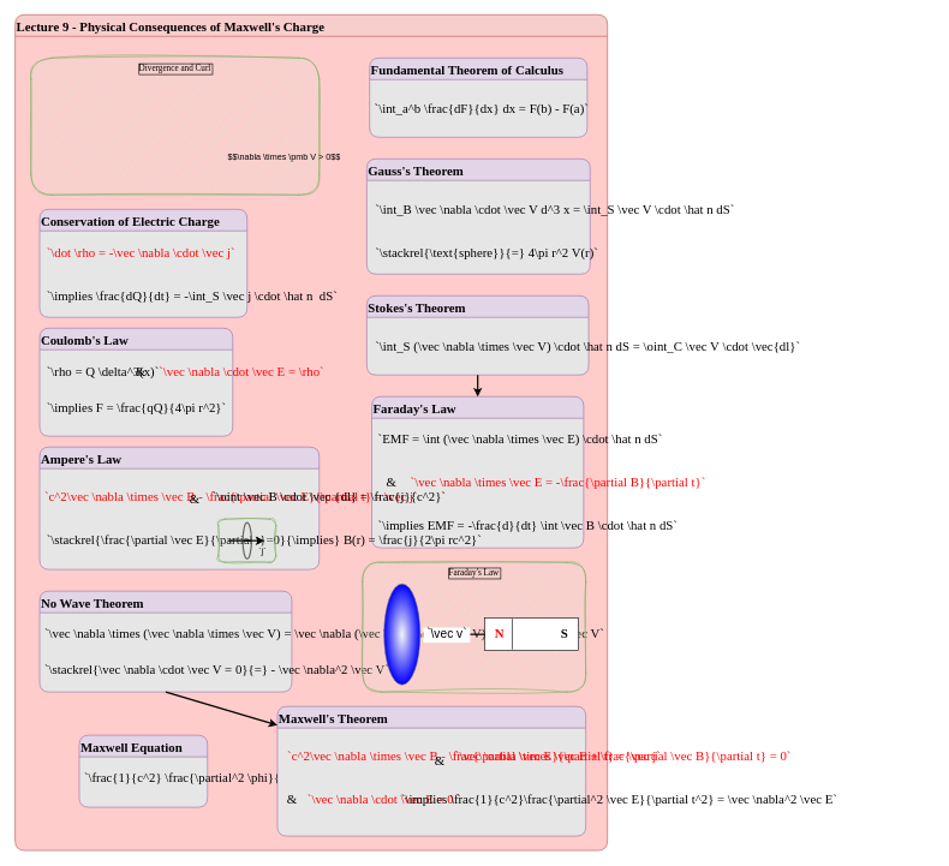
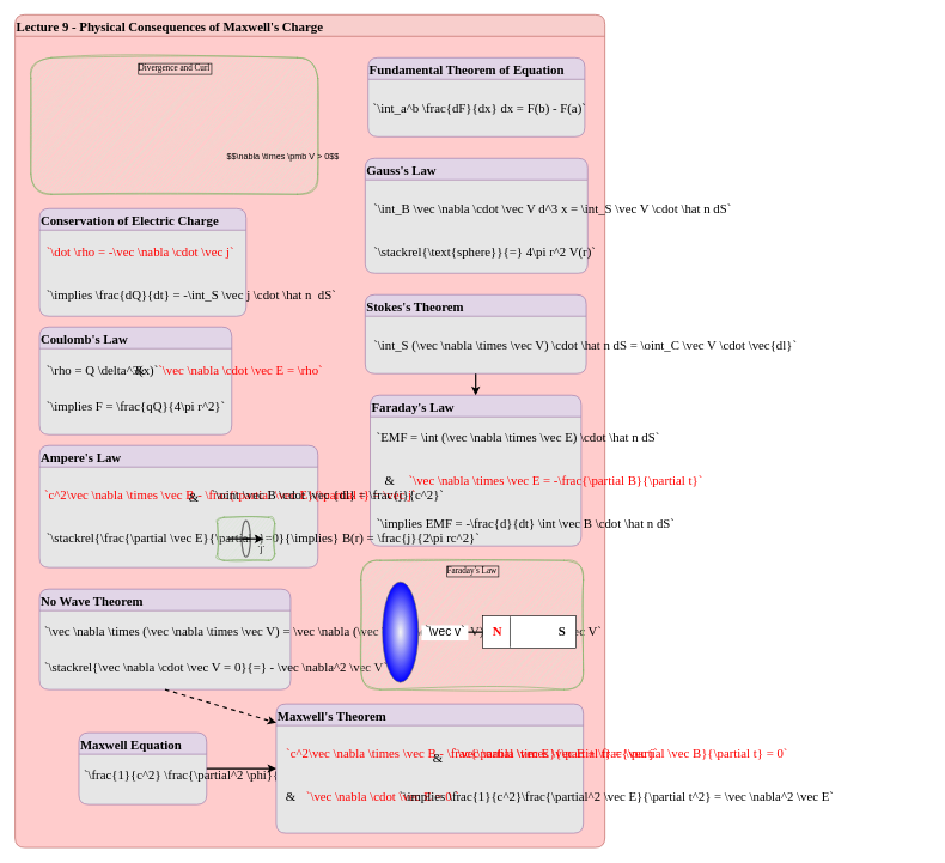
- <mxCell id="4" value="Fundamental Theorem of Calculus" style="swimlane;fontFamily=Comic Sans MS;fontSize=18;align=left;fillColor=#e1d5e7;strokeColor=#9673a6;fillStyle=auto;rounded=1;startSize=30;swimlaneFillColor=#E6E6E6;collapsible=0;enumerate=0;comic=0;moveCells=0;fixedWidth=1;resizable=1;movableLabel=0;backgroundOutline=0;container=1;autosize=0;" vertex="1" parent="1"><mxGeometry x="512" y="80" width="302" height="110" as="geometry"><mxRectangle x="40" y="150" width="250" height="40" as="alternateBounds" /></mxGeometry></mxCell>
+ <mxCell id="4" value="Fundamental Theorem of Equation" style="swimlane;fontFamily=Comic Sans MS;fontSize=18;align=left;fillColor=#e1d5e7;strokeColor=#9673a6;fillStyle=auto;rounded=1;startSize=30;swimlaneFillColor=#E6E6E6;collapsible=0;enumerate=0;comic=0;moveCells=0;fixedWidth=1;resizable=1;movableLabel=0;backgroundOutline=0;container=1;autosize=0;" vertex="1" parent="1"><mxGeometry x="512" y="80" width="302" height="110" as="geometry"><mxRectangle x="40" y="150" width="250" height="40" as="alternateBounds" /></mxGeometry></mxCell>
- <mxCell id="6" value="Gauss's Theorem" style="swimlane;fontFamily=Comic Sans MS;fontSize=18;align=left;fillColor=#e1d5e7;strokeColor=#9673a6;fillStyle=auto;rounded=1;startSize=30;swimlaneFillColor=#E6E6E6;collapsible=0;enumerate=0;comic=0;moveCells=0;fixedWidth=1;resizable=1;movableLabel=0;backgroundOutline=0;container=1;autosize=0;" vertex="1" parent="1"><mxGeometry x="508" y="220" width="310" height="160" as="geometry"><mxRectangle x="40" y="150" width="250" height="40" as="alternateBounds" /></mxGeometry></mxCell>
+ <mxCell id="6" value="Gauss's Law" style="swimlane;fontFamily=Comic Sans MS;fontSize=18;align=left;fillColor=#e1d5e7;strokeColor=#9673a6;fillStyle=auto;rounded=1;startSize=30;swimlaneFillColor=#E6E6E6;collapsible=0;enumerate=0;comic=0;moveCells=0;fixedWidth=1;resizable=1;movableLabel=0;backgroundOutline=0;container=1;autosize=0;" vertex="1" parent="1"><mxGeometry x="508" y="220" width="310" height="160" as="geometry"><mxRectangle x="40" y="150" width="250" height="40" as="alternateBounds" /></mxGeometry></mxCell>
- <mxCell id="59" value="" style="endArrow=classic;html=1;rounded=0;fontFamily=Comic Sans MS;fontSize=18;fontColor=default;autosize=1;resizable=0;strokeWidth=2;exitX=0.5;exitY=1;exitDx=0;exitDy=0;" edge="1" parent="1" source="11" target="52"><mxGeometry width="50" height="50" relative="1" as="geometry"><mxPoint x="522" y="1000" as="sourcePoint" /><mxPoint x="572" y="950" as="targetPoint" /></mxGeometry></mxCell>
+ <mxCell id="59" value="" style="endArrow=classic;html=1;rounded=0;fontFamily=Comic Sans MS;fontSize=18;fontColor=default;autosize=1;resizable=0;strokeWidth=2;exitX=0.5;exitY=1;exitDx=0;exitDy=0;dashed=1;" edge="1" parent="1" source="11" target="52"><mxGeometry width="50" height="50" relative="1" as="geometry"><mxPoint x="522" y="1000" as="sourcePoint" /><mxPoint x="572" y="950" as="targetPoint" /></mxGeometry></mxCell>
+ <mxCell id="60" value="" style="endArrow=classic;html=1;rounded=0;fontFamily=Comic Sans MS;fontSize=18;fontColor=default;autosize=1;resizable=0;strokeWidth=2;" edge="1" parent="1" source="50" target="52"><mxGeometry width="50" height="50" relative="1" as="geometry"><mxPoint x="432" y="920" as="sourcePoint" /><mxPoint x="482" y="870" as="targetPoint" /></mxGeometry></mxCell>
